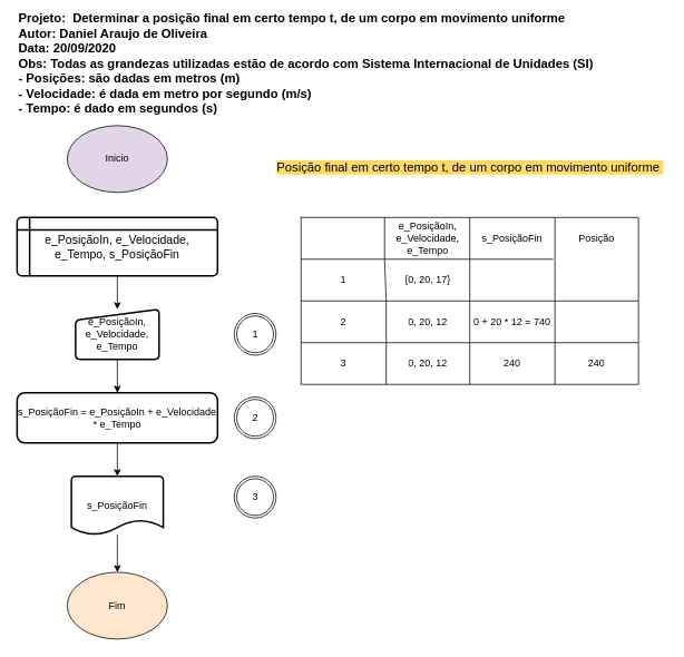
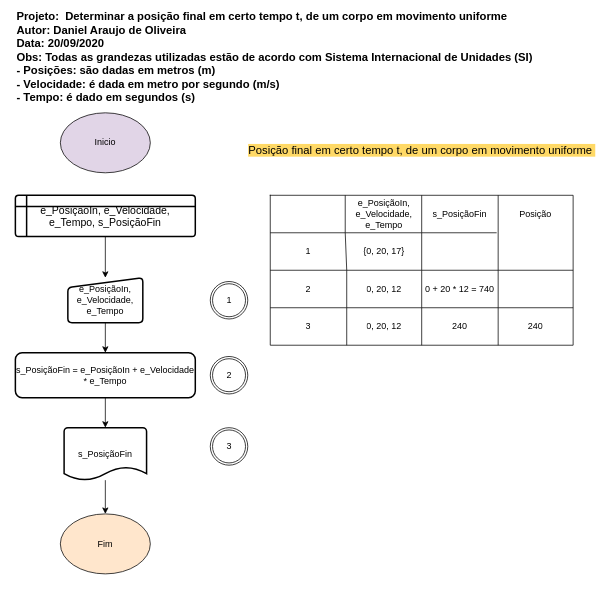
- <mxCell id="6" value="&lt;span style=&quot;font-size: 14px&quot;&gt;e_PosiçãoIn, e_Velocidade, e_Tempo, s_PosiçãoFin&lt;/span&gt;" style="shape=internalStorage;whiteSpace=wrap;html=1;dx=15;dy=15;rounded=1;arcSize=8;strokeWidth=2;" vertex="1" parent="1"><mxGeometry x="20" y="260" width="240" height="70" as="geometry" /></mxCell>
+ <mxCell id="6" value="&lt;span style=&quot;font-size: 14px&quot;&gt;e_PosiçãoIn, e_Velocidade, e_Tempo, s_PosiçãoFin&lt;/span&gt;" style="shape=internalStorage;whiteSpace=wrap;html=1;dx=15;dy=15;rounded=1;arcSize=8;strokeWidth=2;" vertex="1" parent="1"><mxGeometry x="20" y="260" width="240" height="55" as="geometry" /></mxCell>
